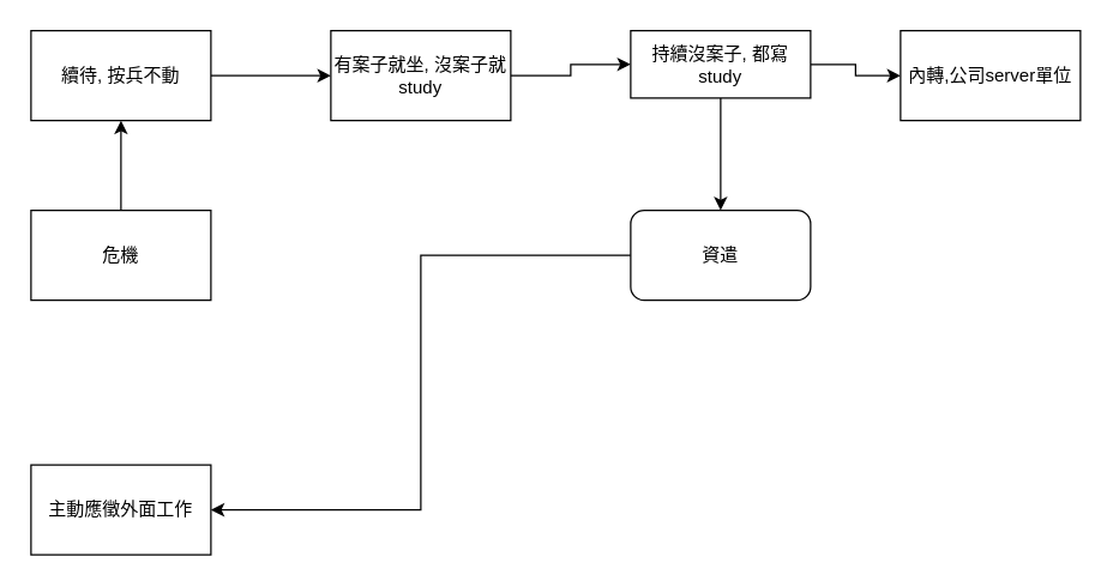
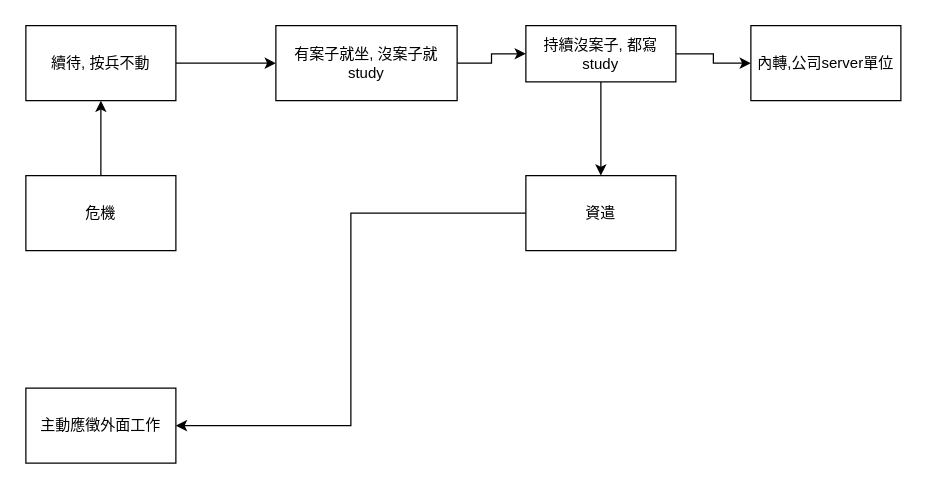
- <mxCell id="8" value="有案子就坐, 沒案子就study" style="whiteSpace=wrap;html=1;rounded=0;" vertex="1" parent="1"><mxGeometry x="220" y="20" width="120" height="60" as="geometry" /></mxCell>
+ <mxCell id="8" value="有案子就坐, 沒案子就study" style="whiteSpace=wrap;html=1;rounded=0;" vertex="1" parent="1"><mxGeometry x="220" y="20" width="145" height="60" as="geometry" /></mxCell>
- <mxCell id="13" value="資遣" style="whiteSpace=wrap;html=1;rounded=1;" vertex="1" parent="1"><mxGeometry x="420" y="140" width="120" height="60" as="geometry" /></mxCell>
+ <mxCell id="13" value="資遣" style="whiteSpace=wrap;html=1;rounded=0;" vertex="1" parent="1"><mxGeometry x="420" y="140" width="120" height="60" as="geometry" /></mxCell>
